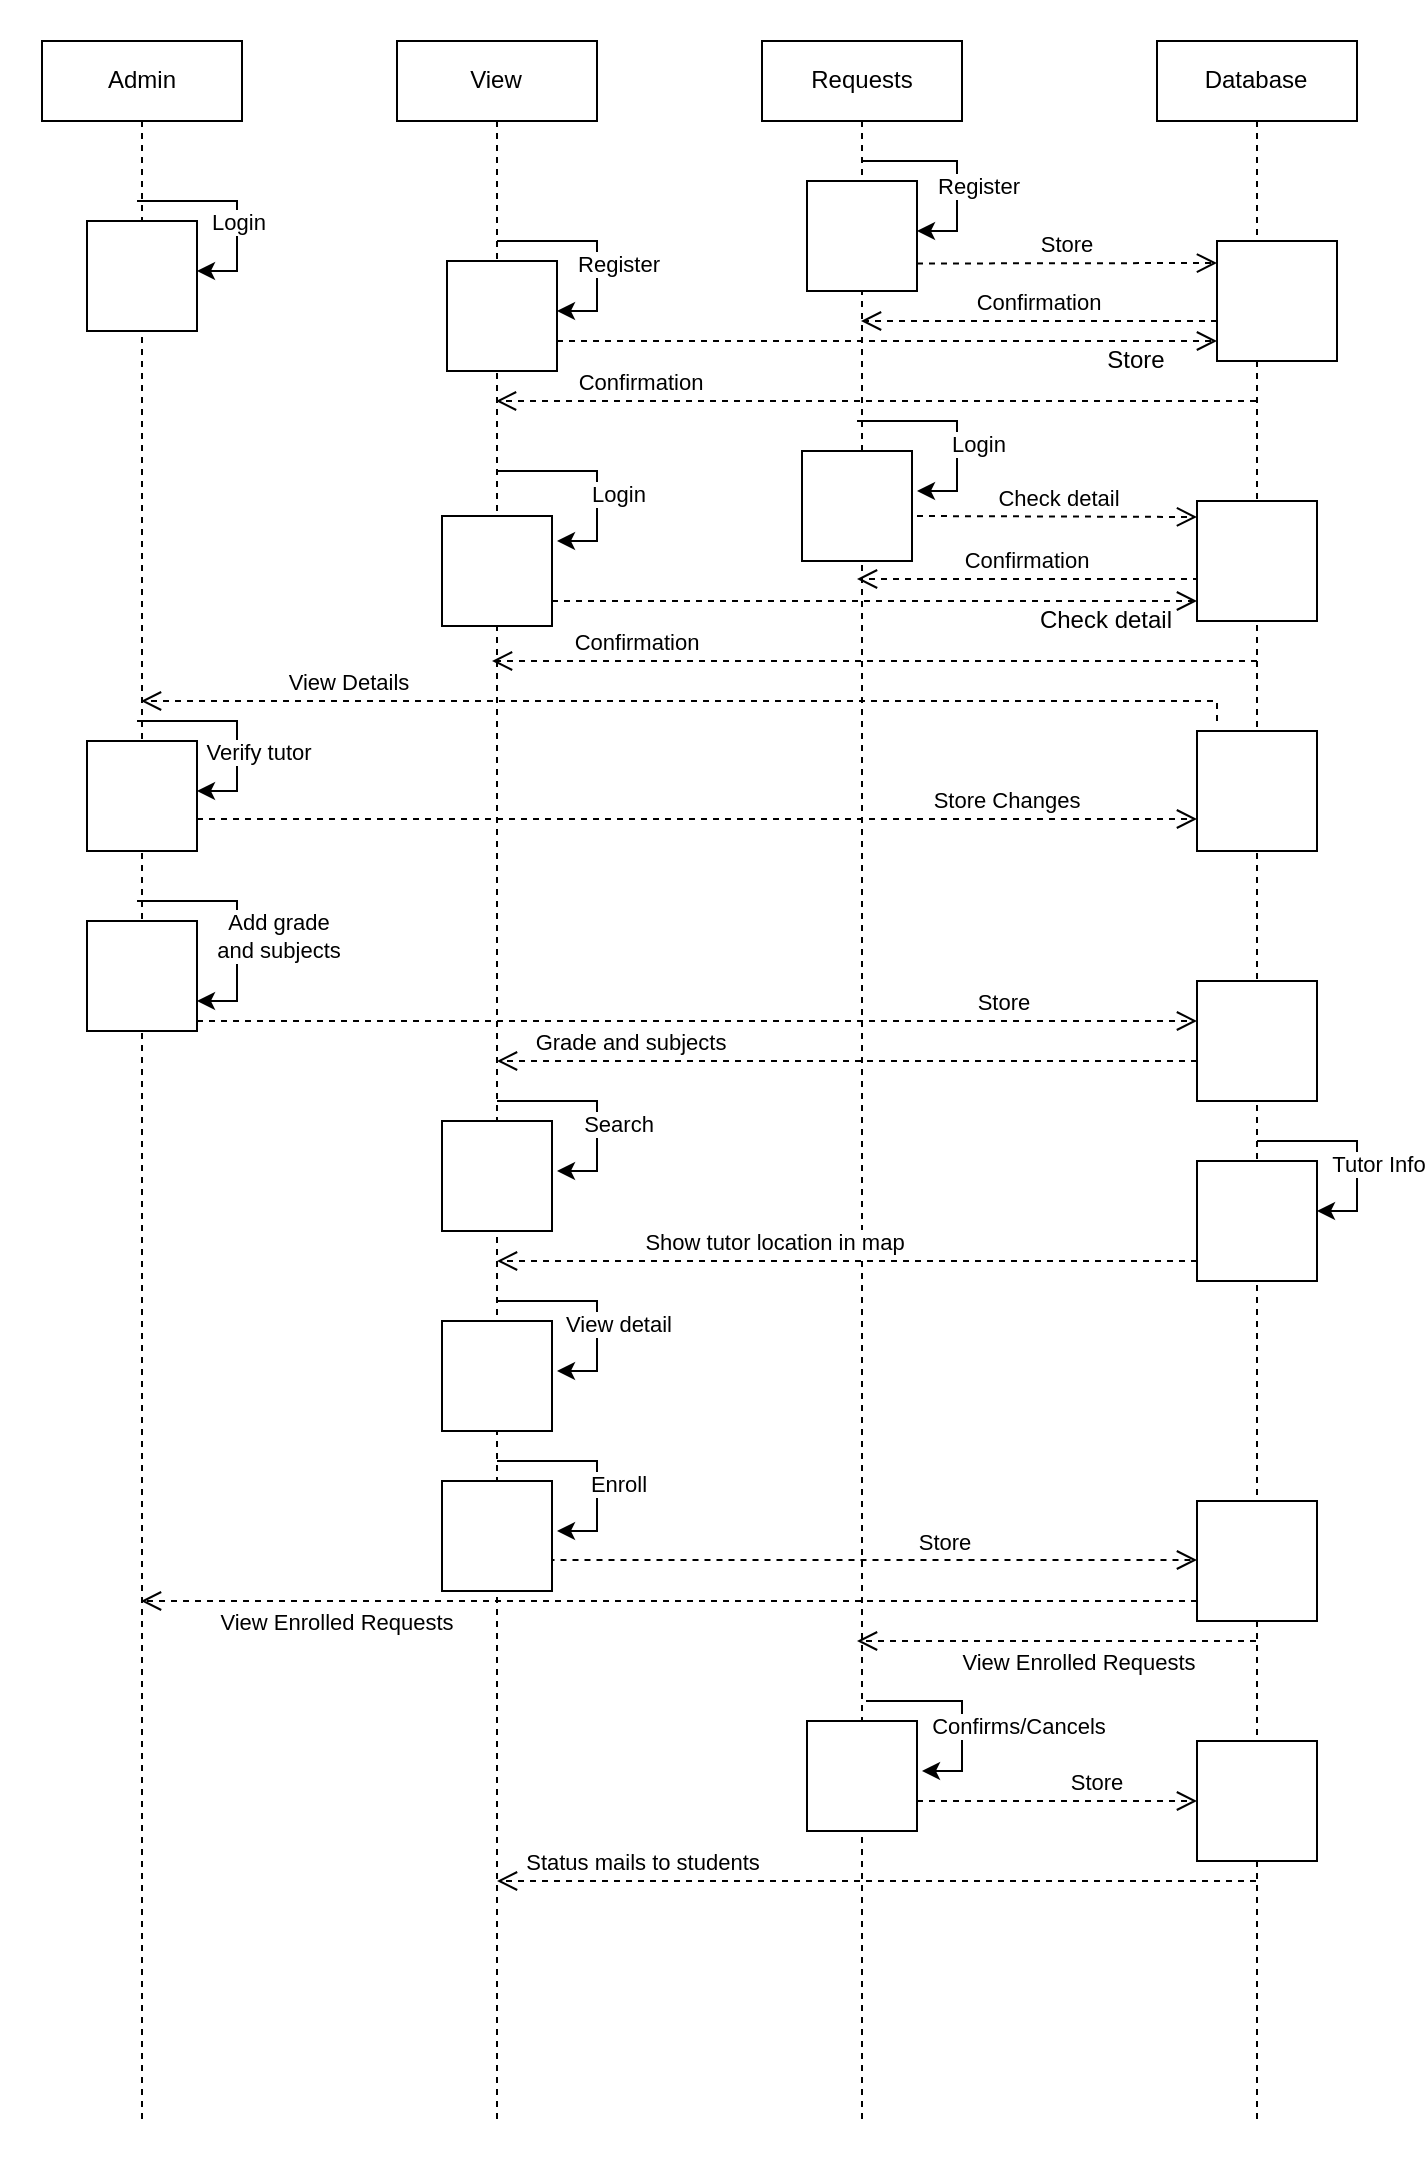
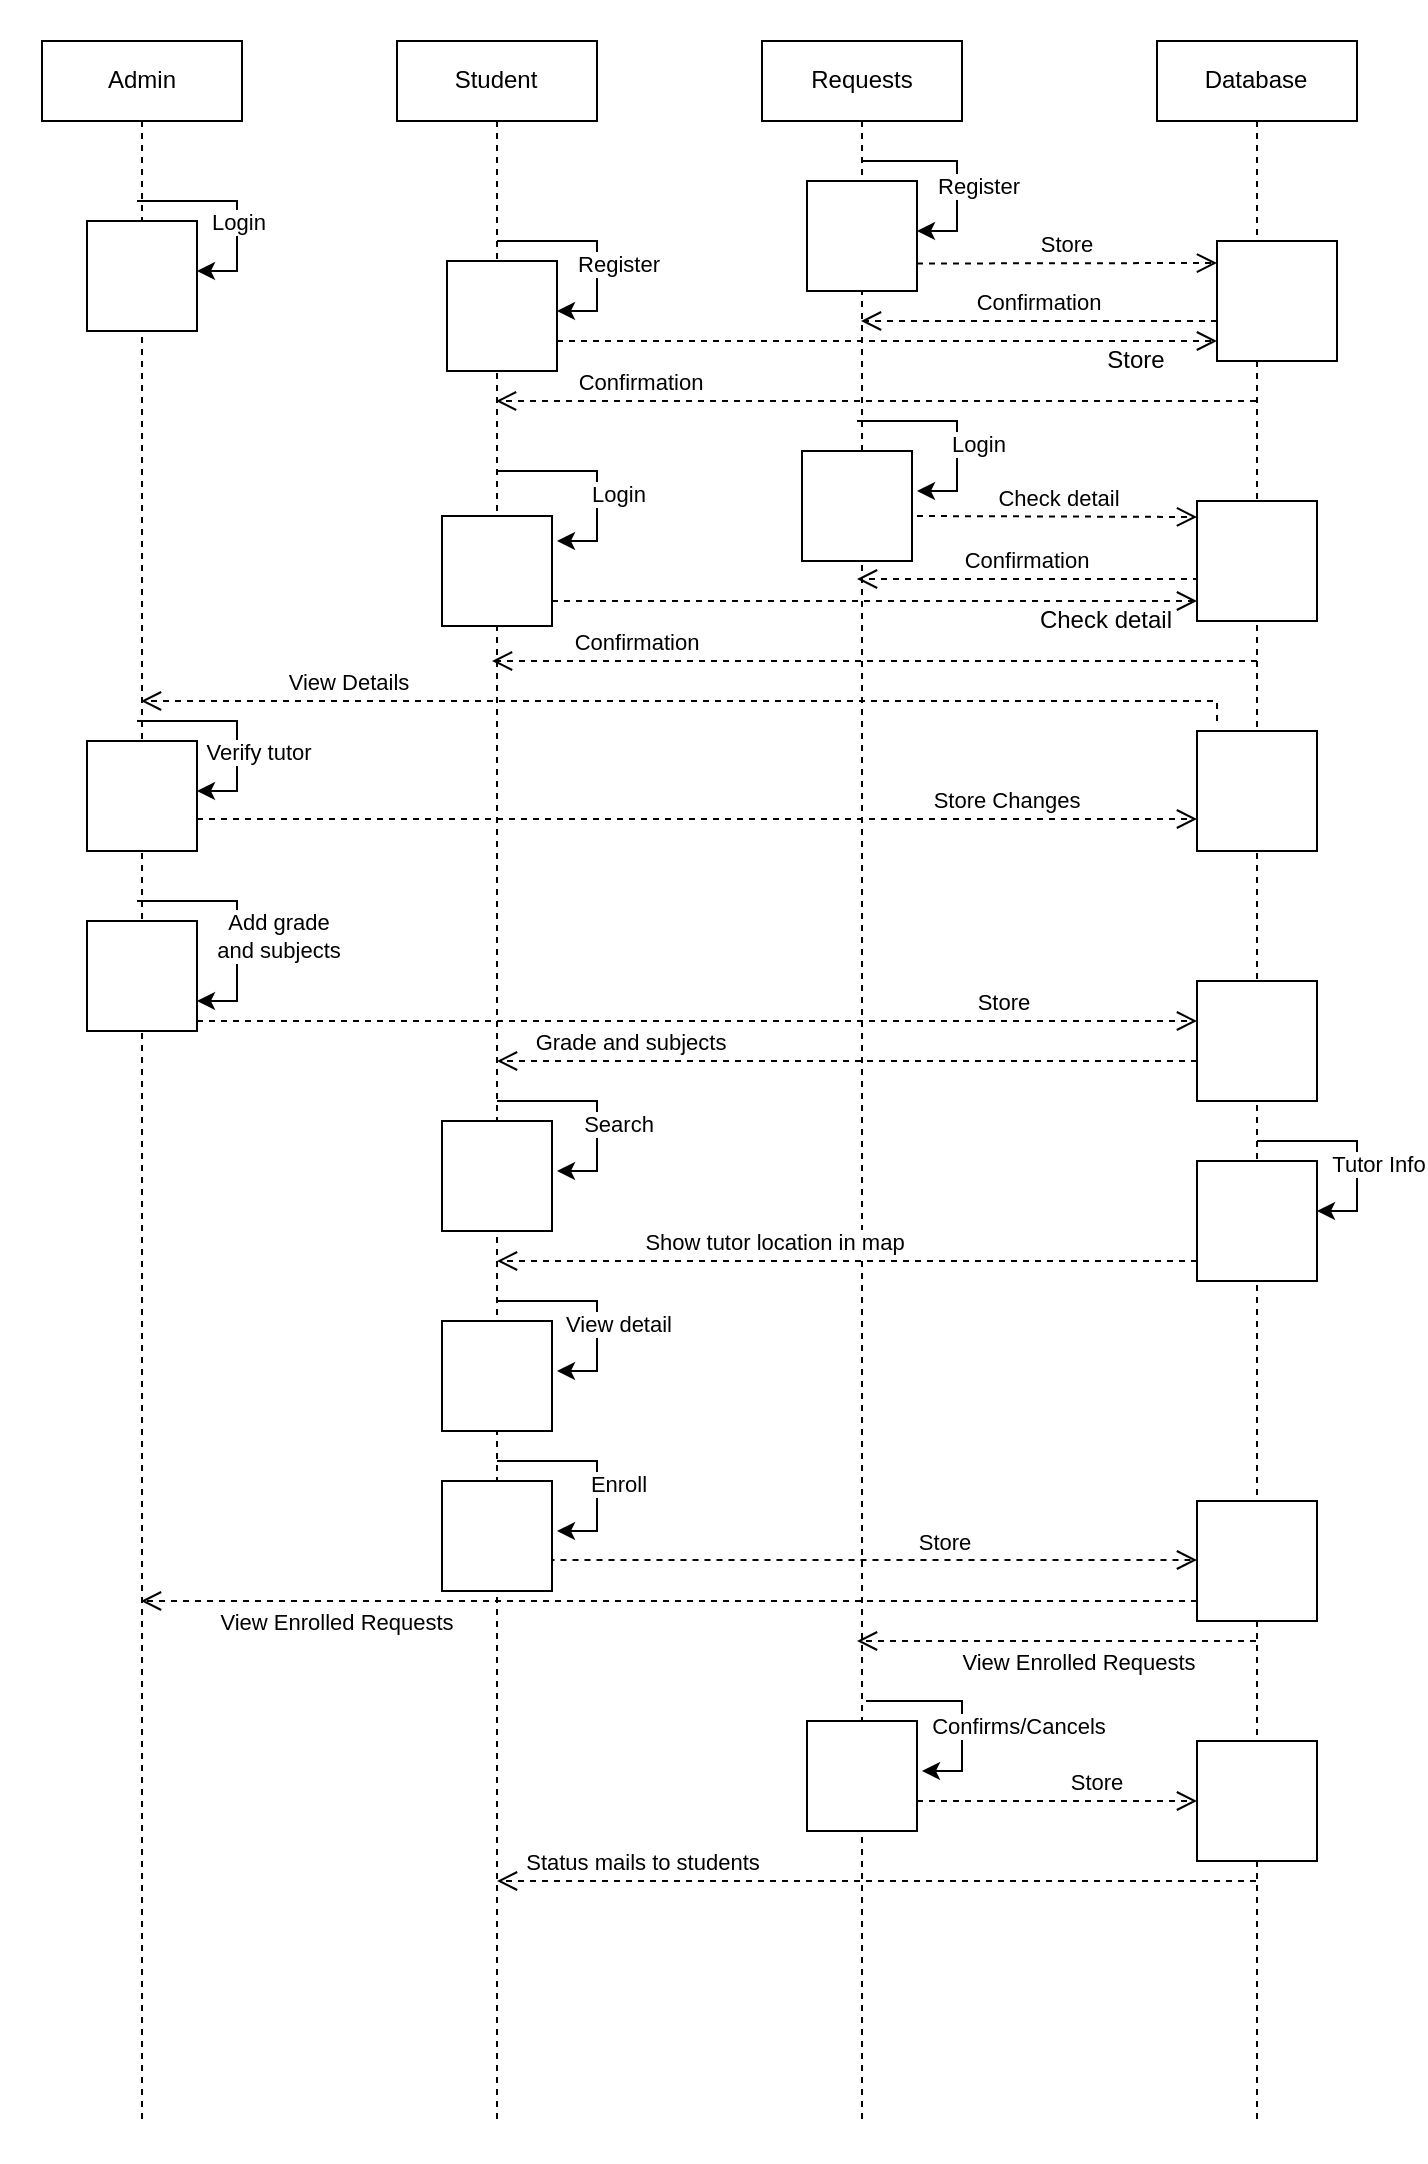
- <mxCell id="3" value="View" style="shape=umlLifeline;perimeter=lifelinePerimeter;whiteSpace=wrap;html=1;container=0;dropTarget=0;collapsible=0;recursiveResize=0;outlineConnect=0;portConstraint=eastwest;newEdgeStyle={&quot;edgeStyle&quot;:&quot;elbowEdgeStyle&quot;,&quot;elbow&quot;:&quot;vertical&quot;,&quot;curved&quot;:0,&quot;rounded&quot;:0};" parent="1" vertex="1"><mxGeometry x="198" y="20" width="100" height="1040" as="geometry" /></mxCell>
+ <mxCell id="3" value="Student" style="shape=umlLifeline;perimeter=lifelinePerimeter;whiteSpace=wrap;html=1;container=0;dropTarget=0;collapsible=0;recursiveResize=0;outlineConnect=0;portConstraint=eastwest;newEdgeStyle={&quot;edgeStyle&quot;:&quot;elbowEdgeStyle&quot;,&quot;elbow&quot;:&quot;vertical&quot;,&quot;curved&quot;:0,&quot;rounded&quot;:0};" parent="1" vertex="1"><mxGeometry x="198" y="20" width="100" height="1040" as="geometry" /></mxCell>
